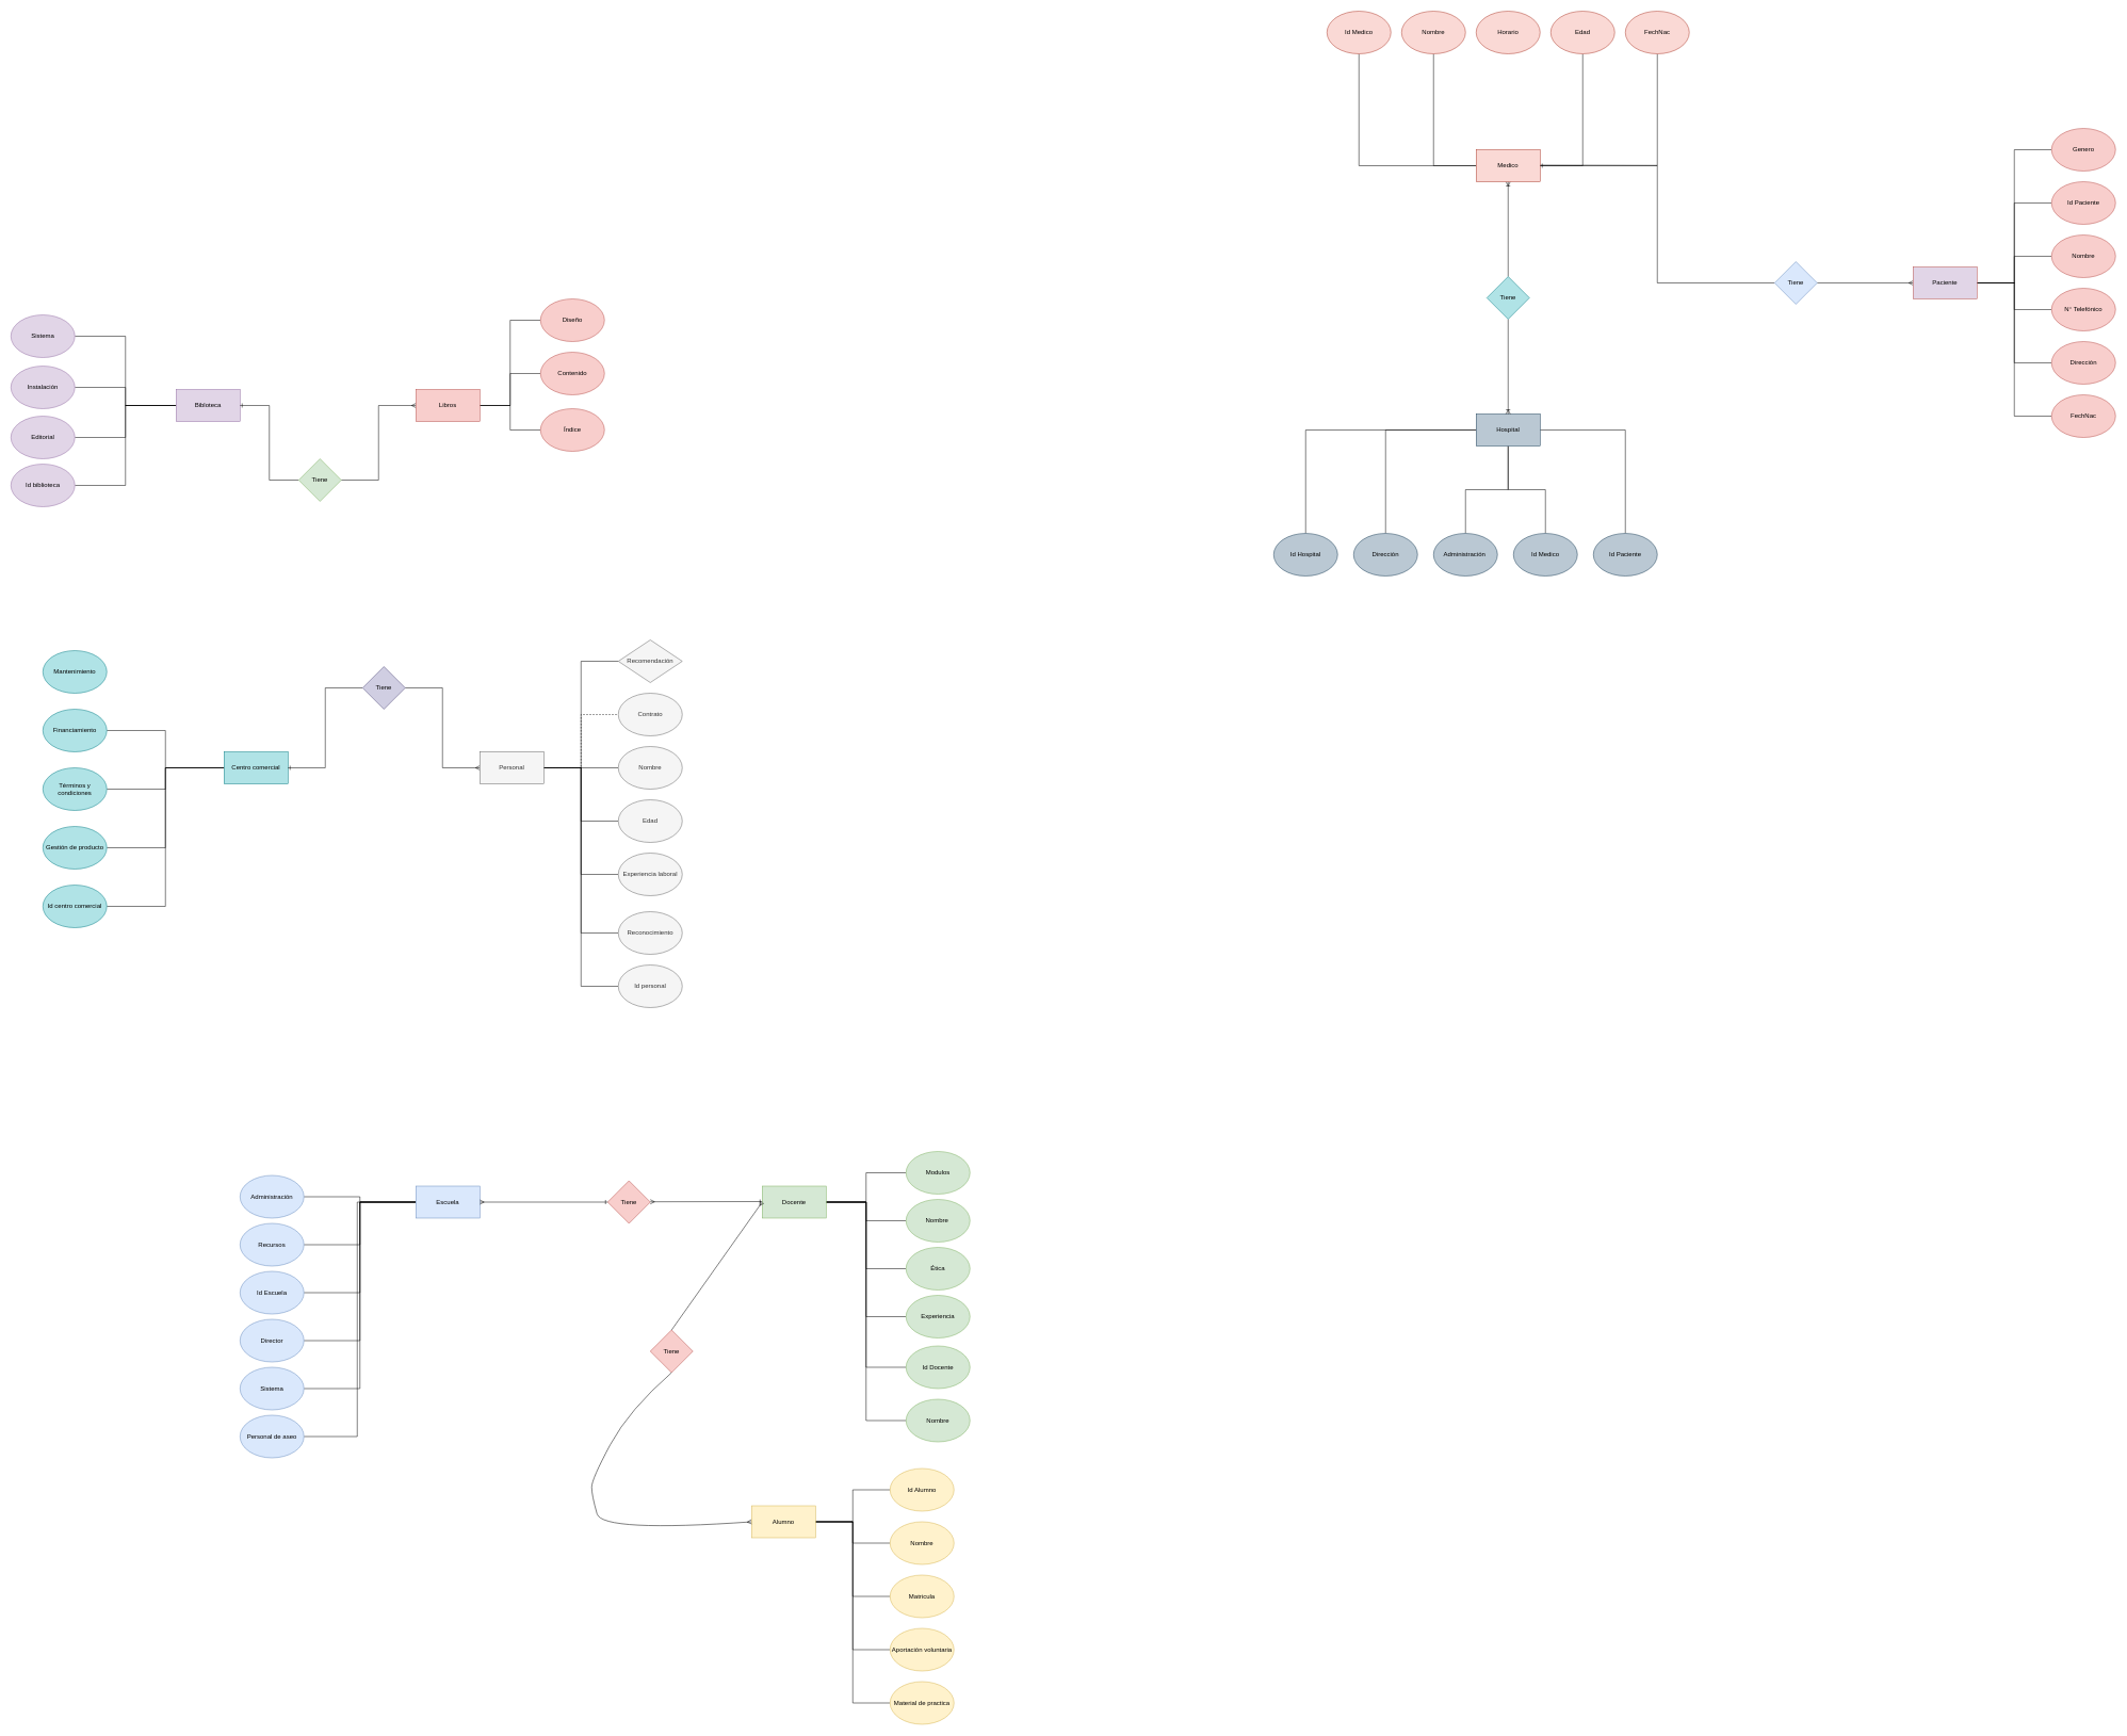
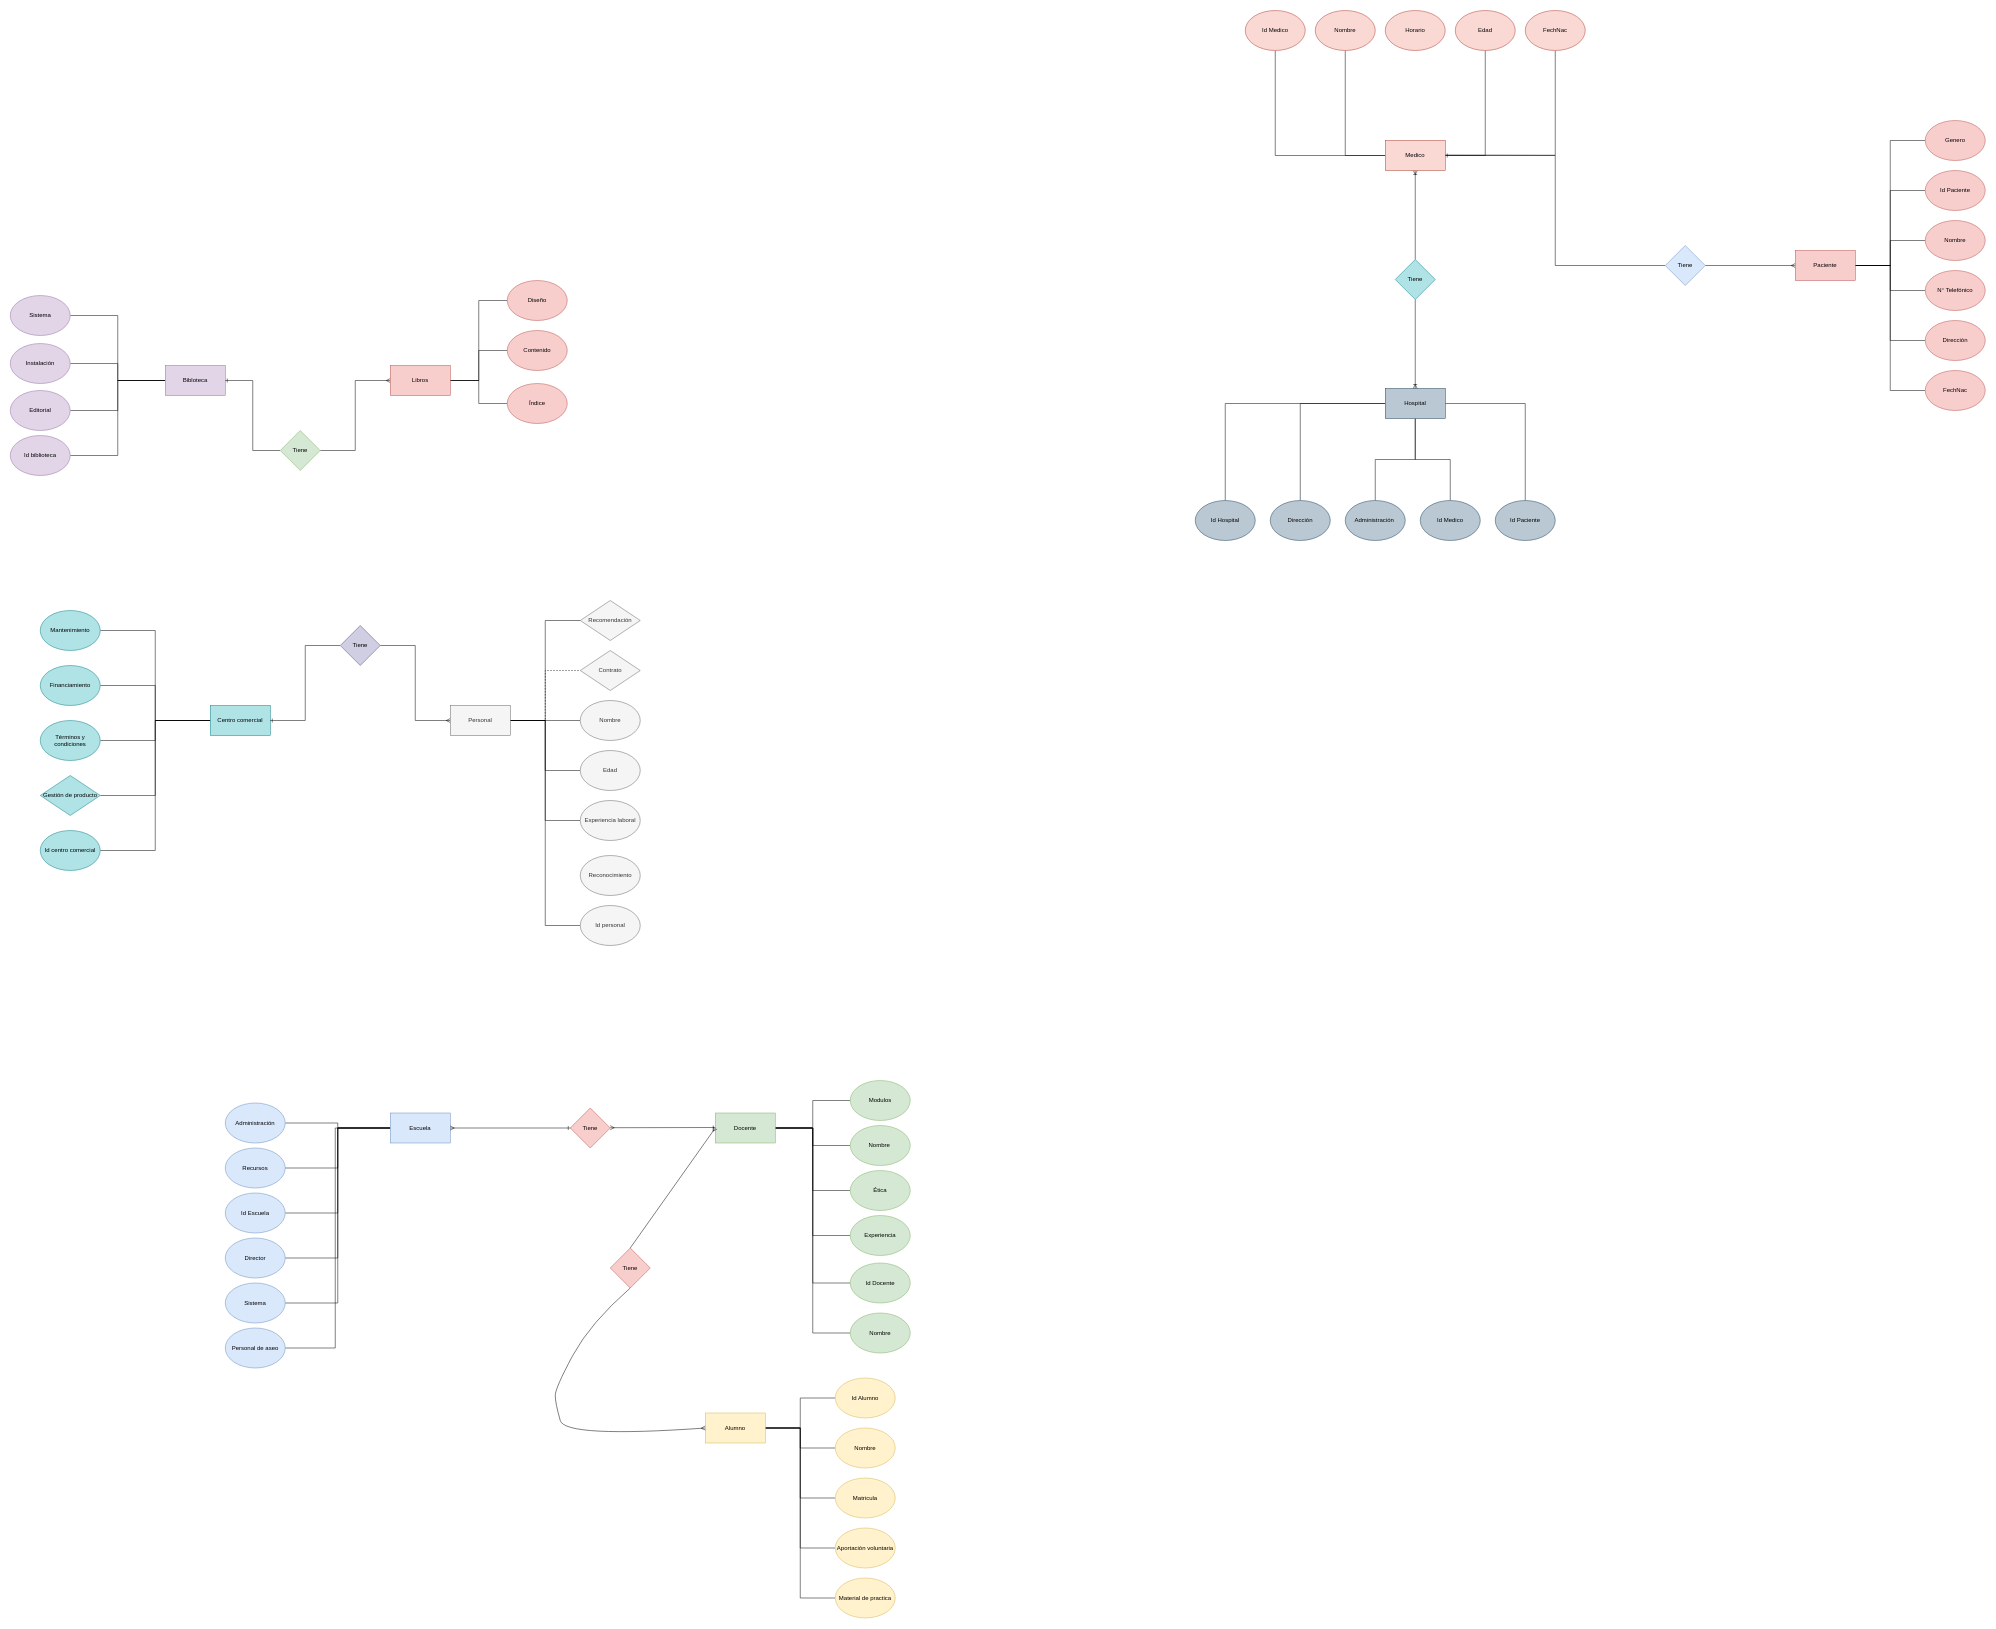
- <mxCell id="126" value="Paciente" style="rounded=0;whiteSpace=wrap;html=1;fillColor=#e1d5e7;strokeColor=#b85450;" vertex="1" parent="1"><mxGeometry x="3590" y="500" width="120" height="60" as="geometry" /></mxCell>
+ <mxCell id="126" value="Paciente" style="rounded=0;whiteSpace=wrap;html=1;fillColor=#f8cecc;strokeColor=#b85450;" vertex="1" parent="1"><mxGeometry x="3590" y="500" width="120" height="60" as="geometry" /></mxCell>
+ <mxCell id="64" style="edgeStyle=orthogonalEdgeStyle;rounded=0;orthogonalLoop=1;jettySize=auto;html=1;entryX=1;entryY=0.5;entryDx=0;entryDy=0;endArrow=none;endFill=0;" edge="1" parent="1" source="69" target="73"><mxGeometry relative="1" as="geometry" /></mxCell>
- <mxCell id="87" value="Contrato" style="ellipse;whiteSpace=wrap;html=1;fillColor=#f5f5f5;fontColor=#333333;strokeColor=#666666;" vertex="1" parent="1"><mxGeometry x="1160" y="1300" width="120" height="80" as="geometry" /></mxCell>
+ <mxCell id="87" value="Contrato" style="rhombus;whiteSpace=wrap;html=1;fillColor=#f5f5f5;fontColor=#333333;strokeColor=#666666;" vertex="1" parent="1"><mxGeometry x="1160" y="1300" width="120" height="80" as="geometry" /></mxCell>
- <mxCell id="70" value="Gestión de producto" style="ellipse;whiteSpace=wrap;html=1;fillColor=#b0e3e6;strokeColor=#0e8088;" vertex="1" parent="1"><mxGeometry x="80" y="1550" width="120" height="80" as="geometry" /></mxCell>
+ <mxCell id="70" value="Gestión de producto" style="rhombus;whiteSpace=wrap;html=1;fillColor=#b0e3e6;strokeColor=#0e8088;" vertex="1" parent="1"><mxGeometry x="80" y="1550" width="120" height="80" as="geometry" /></mxCell>
- <mxCell id="82" style="edgeStyle=orthogonalEdgeStyle;rounded=0;orthogonalLoop=1;jettySize=auto;html=1;entryX=0;entryY=0.5;entryDx=0;entryDy=0;endArrow=none;endFill=0;" edge="1" parent="1" source="84" target="90"><mxGeometry relative="1" as="geometry" /></mxCell>
